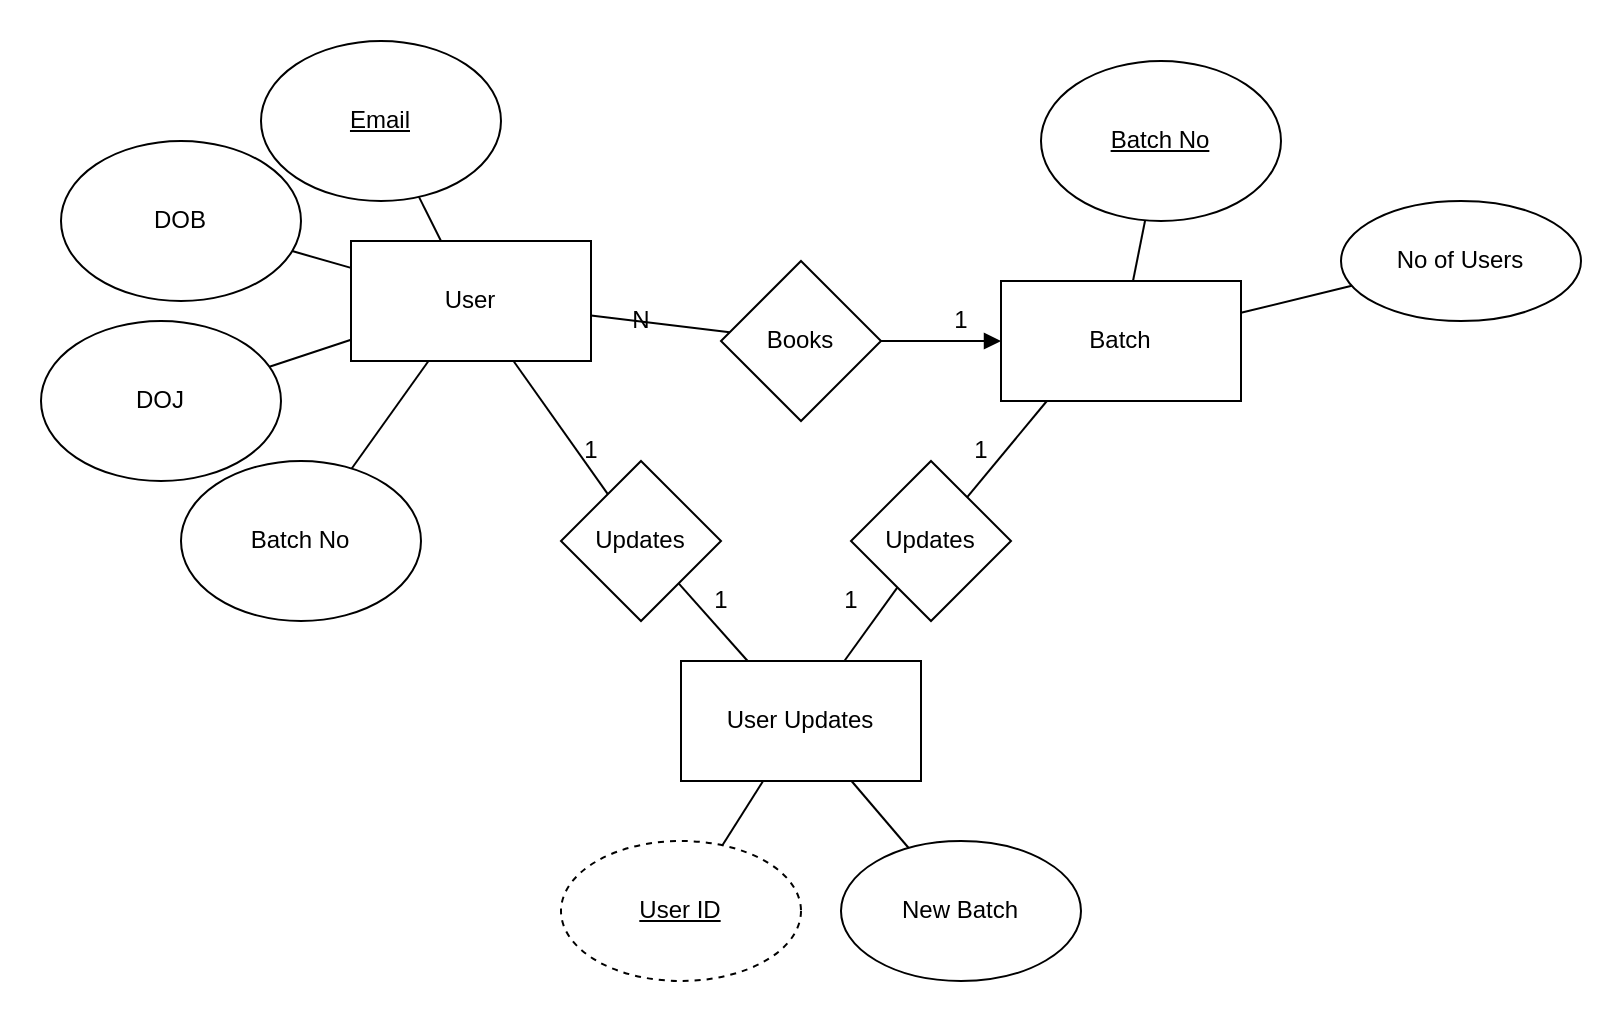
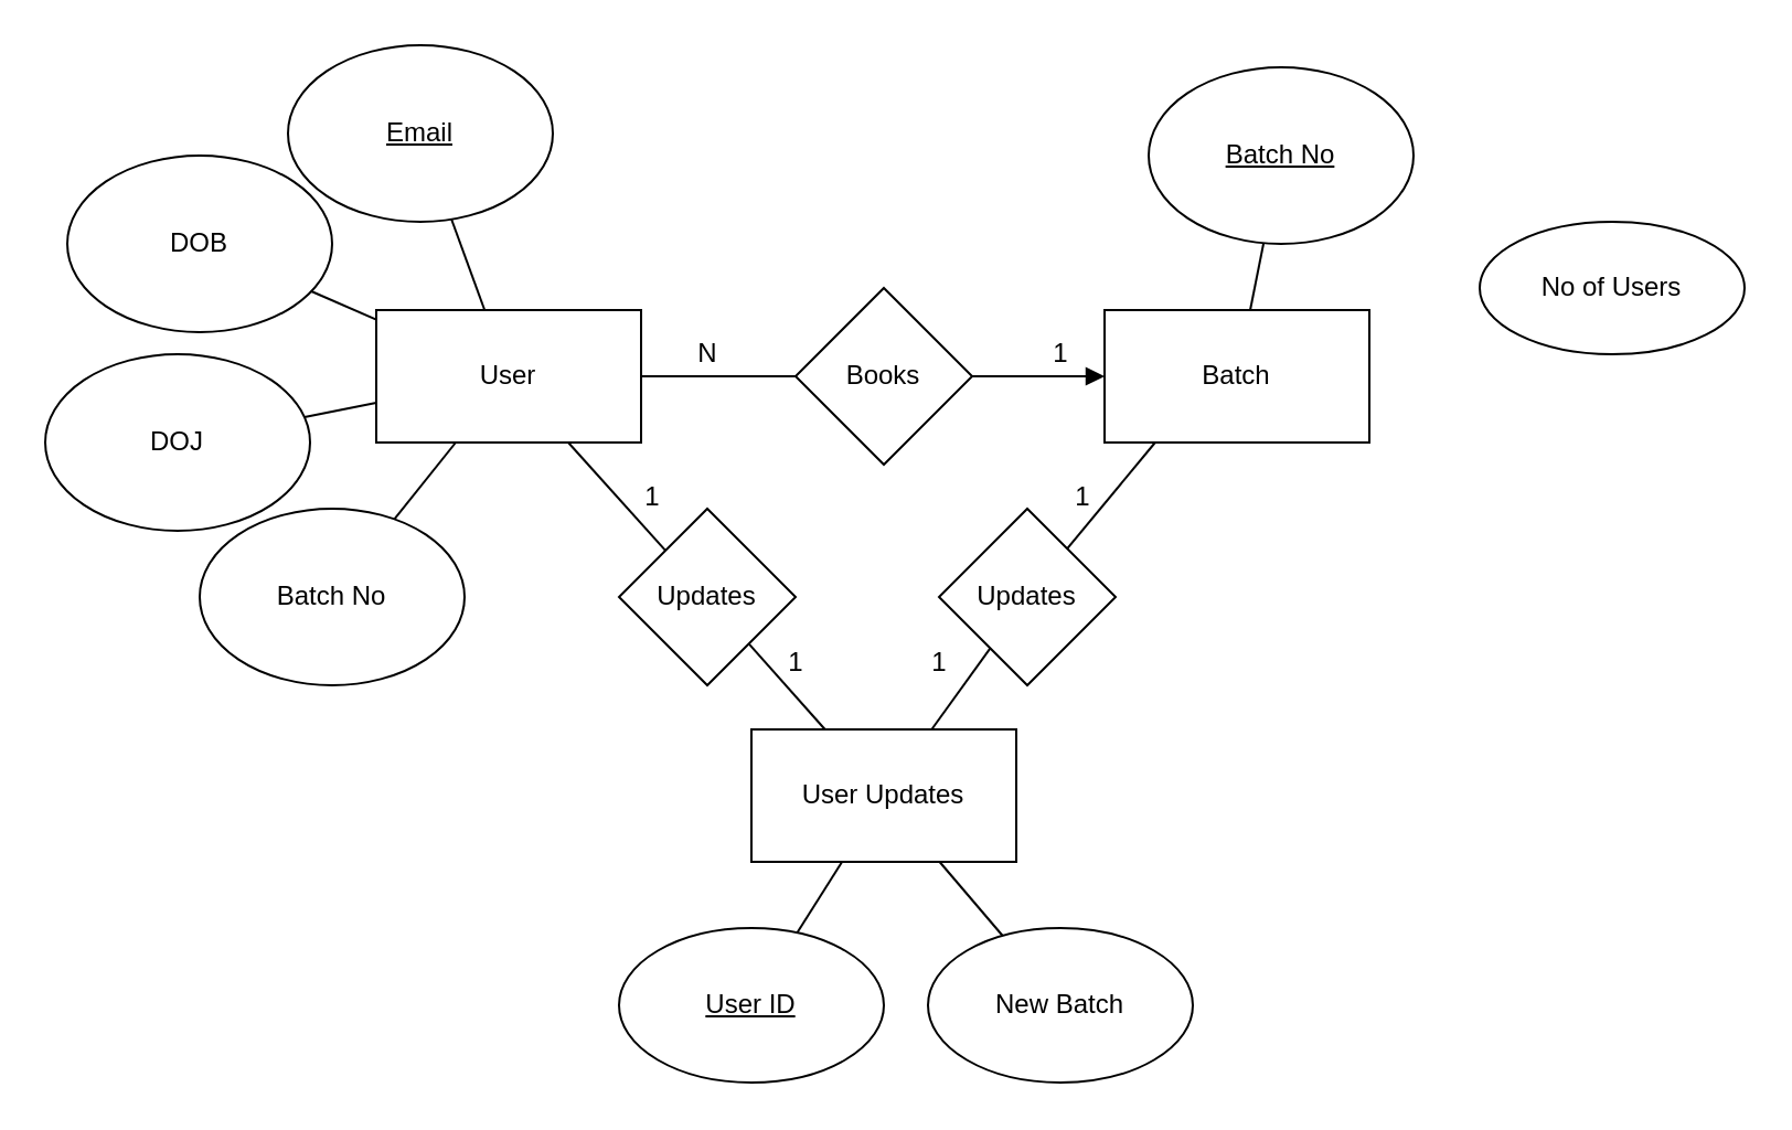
- <mxCell id="23" value="" style="endArrow=none;html=1;rounded=0;" edge="1" parent="1" source="12" target="3"><mxGeometry width="50" height="50" relative="1" as="geometry"><mxPoint x="250" y="250" as="sourcePoint" /><mxPoint x="300" y="200" as="targetPoint" /></mxGeometry></mxCell>
- <mxCell id="2" value="User" style="rounded=0;whiteSpace=wrap;html=1;" vertex="1" parent="1"><mxGeometry x="175" y="120" width="120" height="60" as="geometry" /></mxCell>
+ <mxCell id="2" value="User" style="rounded=0;whiteSpace=wrap;html=1;" vertex="1" parent="1"><mxGeometry x="170" y="140" width="120" height="60" as="geometry" /></mxCell>
- <mxCell id="14" value="&lt;u&gt;User ID&lt;/u&gt;" style="ellipse;whiteSpace=wrap;html=1;dashed=1;" vertex="1" parent="1"><mxGeometry x="280" y="420" width="120" height="70" as="geometry" /></mxCell>
+ <mxCell id="14" value="&lt;u&gt;User ID&lt;/u&gt;" style="ellipse;whiteSpace=wrap;html=1;" vertex="1" parent="1"><mxGeometry x="280" y="420" width="120" height="70" as="geometry" /></mxCell>
